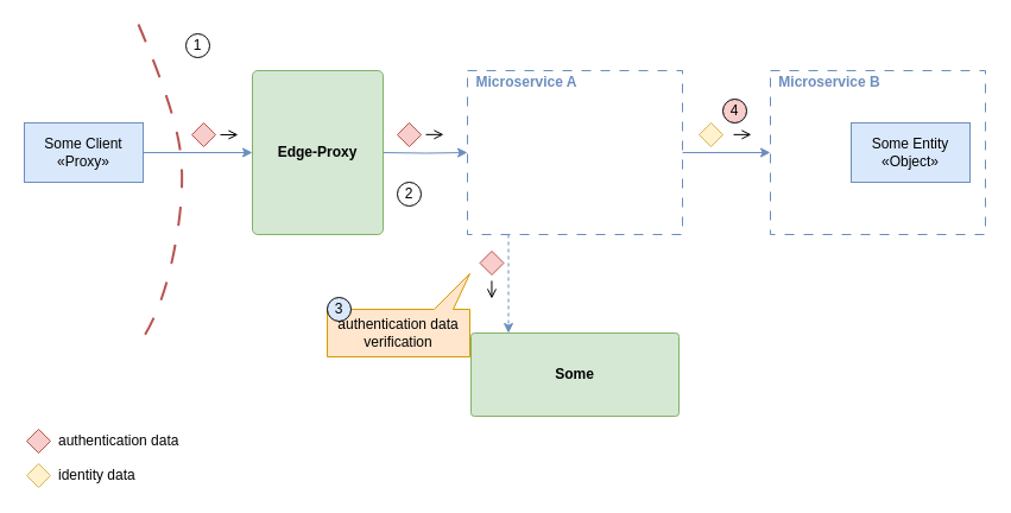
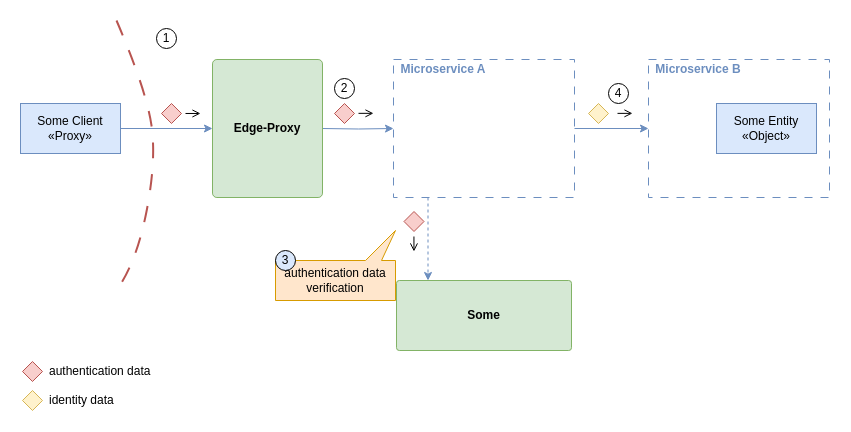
- <mxCell id="29" value="4" style="ellipse;whiteSpace=wrap;html=1;aspect=fixed;fillColor=#f8cecc;" parent="1" vertex="1"><mxGeometry x="608" y="83" width="20" height="20" as="geometry" /></mxCell>
+ <mxCell id="29" value="4" style="ellipse;whiteSpace=wrap;html=1;aspect=fixed;" parent="1" vertex="1"><mxGeometry x="608" y="83" width="20" height="20" as="geometry" /></mxCell>
- <mxCell id="27" value="2" style="ellipse;whiteSpace=wrap;html=1;aspect=fixed;" parent="1" vertex="1"><mxGeometry x="334" y="153" width="20" height="20" as="geometry" /></mxCell>
+ <mxCell id="27" value="2" style="ellipse;whiteSpace=wrap;html=1;aspect=fixed;" parent="1" vertex="1"><mxGeometry x="334" y="78" width="20" height="20" as="geometry" /></mxCell>
